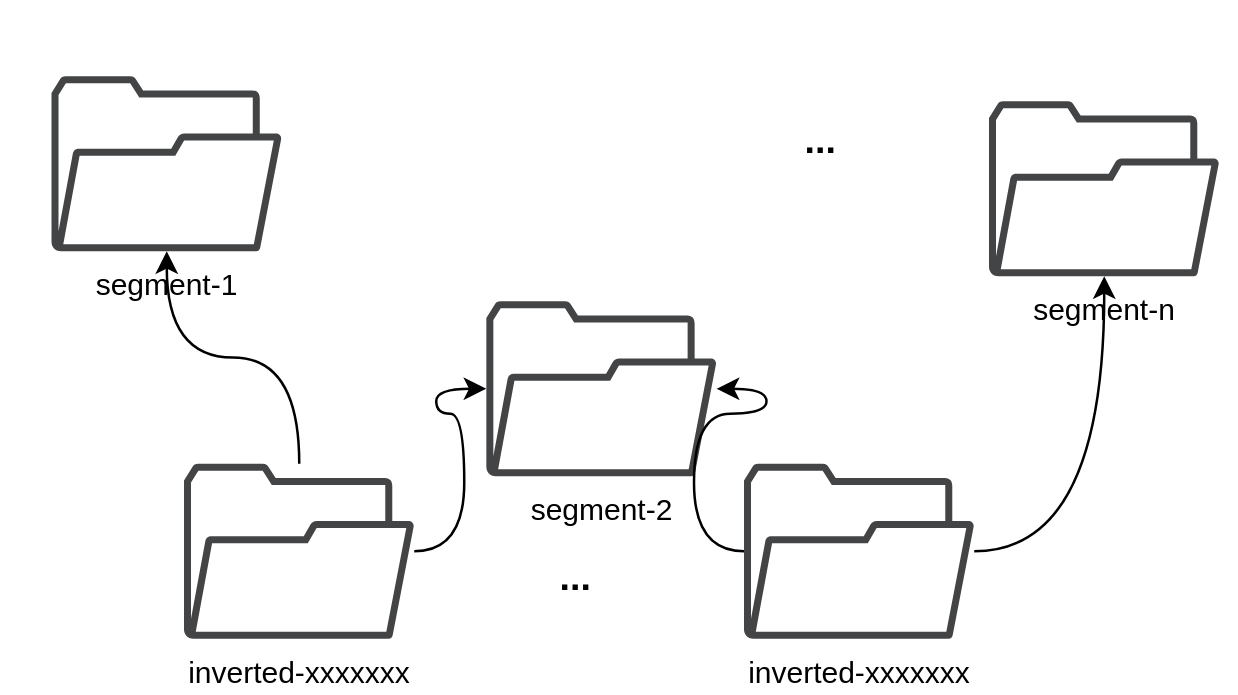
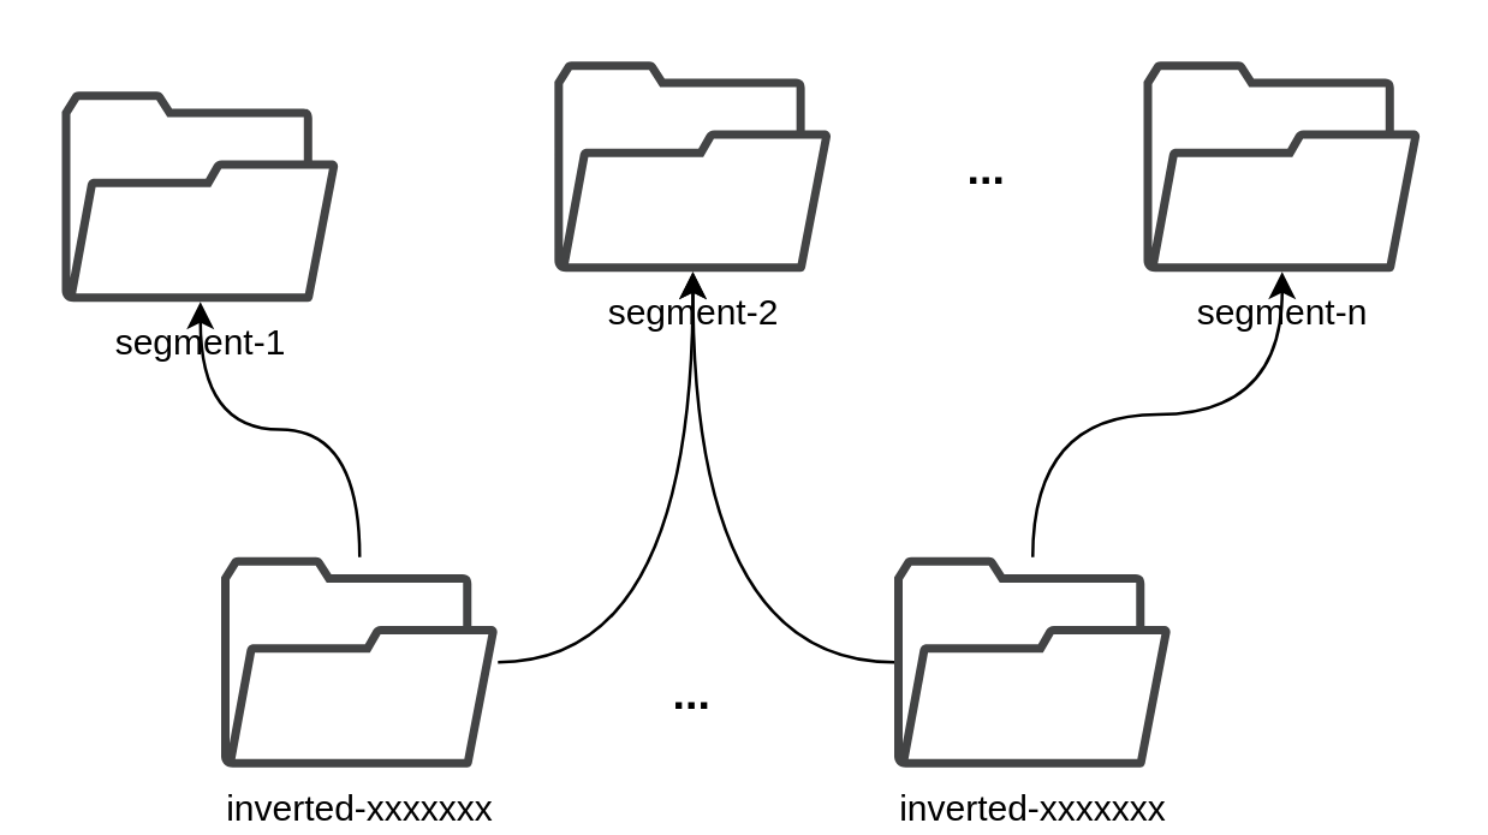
- <mxCell id="4" value="segment-n" style="sketch=0;pointerEvents=1;shadow=0;dashed=0;html=1;strokeColor=none;fillColor=#434445;aspect=fixed;labelPosition=center;verticalLabelPosition=bottom;verticalAlign=top;align=center;outlineConnect=0;shape=mxgraph.vvd.folder;" parent="1" vertex="1"><mxGeometry x="395" y="40" width="92.11" height="70" as="geometry" /></mxCell>
+ <mxCell id="4" value="segment-n" style="sketch=0;pointerEvents=1;shadow=0;dashed=0;html=1;strokeColor=none;fillColor=#434445;aspect=fixed;labelPosition=center;verticalLabelPosition=bottom;verticalAlign=top;align=center;outlineConnect=0;shape=mxgraph.vvd.folder;" parent="1" vertex="1"><mxGeometry x="380" y="20" width="92.11" height="70" as="geometry" /></mxCell>
- <mxCell id="3" value="segment-2" style="sketch=0;pointerEvents=1;shadow=0;dashed=0;html=1;strokeColor=none;fillColor=#434445;aspect=fixed;labelPosition=center;verticalLabelPosition=bottom;verticalAlign=top;align=center;outlineConnect=0;shape=mxgraph.vvd.folder;" parent="1" vertex="1"><mxGeometry x="193.94" y="120" width="92.11" height="70" as="geometry" /></mxCell>
+ <mxCell id="3" value="segment-2" style="sketch=0;pointerEvents=1;shadow=0;dashed=0;html=1;strokeColor=none;fillColor=#434445;aspect=fixed;labelPosition=center;verticalLabelPosition=bottom;verticalAlign=top;align=center;outlineConnect=0;shape=mxgraph.vvd.folder;" parent="1" vertex="1"><mxGeometry x="183.94" y="20" width="92.11" height="70" as="geometry" /></mxCell>
